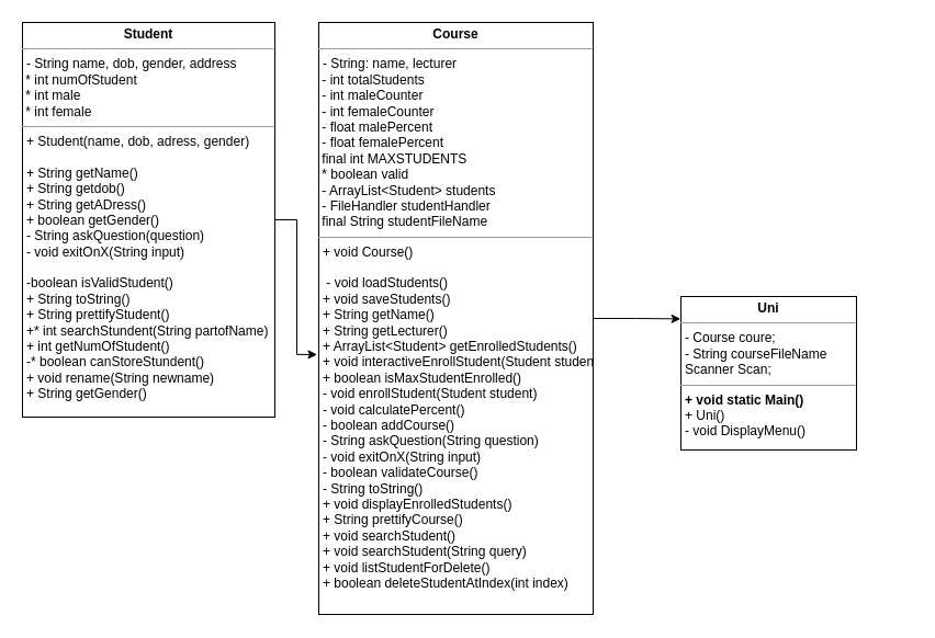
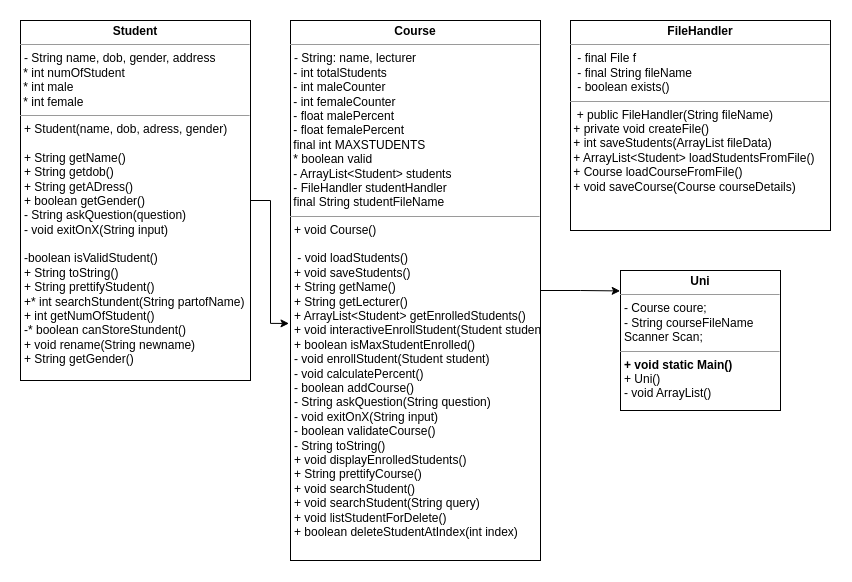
+ <mxCell id="6" value="&lt;p style=&quot;margin: 0px ; margin-top: 4px ; text-align: center&quot;&gt;&lt;b&gt;FileHandler&lt;/b&gt;&lt;/p&gt;&lt;hr size=&quot;1&quot;&gt;&lt;p style=&quot;margin: 0px ; margin-left: 4px&quot;&gt;&amp;nbsp;- final File f&lt;/p&gt;&lt;p style=&quot;margin: 0px ; margin-left: 4px&quot;&gt;&amp;nbsp;- final String fileName&lt;/p&gt;&lt;p style=&quot;margin: 0px ; margin-left: 4px&quot;&gt;&amp;nbsp;- boolean exists()&lt;br&gt;&lt;/p&gt;&lt;hr size=&quot;1&quot;&gt;&lt;div&gt;&amp;nbsp; + public FileHandler(String fileName)&lt;/div&gt;&lt;div&gt;&amp;nbsp;+ private void createFile()&lt;/div&gt;&lt;div&gt;&amp;nbsp;+ int saveStudents(ArrayList fileData)&lt;/div&gt;&lt;div&gt;&amp;nbsp;+ ArrayList&amp;lt;Student&amp;gt; loadStudentsFromFile()&lt;/div&gt;&lt;div&gt;&amp;nbsp;+ Course loadCourseFromFile()&lt;/div&gt;&lt;div&gt;&amp;nbsp;+ void saveCourse(Course courseDetails)&lt;br&gt;&lt;/div&gt;&lt;div&gt;&lt;br&gt;&lt;/div&gt;" style="verticalAlign=top;align=left;overflow=fill;fontSize=12;fontFamily=Helvetica;html=1;" parent="1" vertex="1"><mxGeometry x="570" y="20" width="260" height="210" as="geometry" /></mxCell>
- <mxCell id="7" value="&lt;p style=&quot;margin: 0px ; margin-top: 4px ; text-align: center&quot;&gt;&lt;b&gt;Uni&lt;/b&gt;&lt;/p&gt;&lt;hr size=&quot;1&quot;&gt;&lt;p style=&quot;margin: 0px ; margin-left: 4px&quot;&gt;- Course coure;&lt;/p&gt;&lt;p style=&quot;margin: 0px ; margin-left: 4px&quot;&gt;- String courseFileName&lt;/p&gt;&lt;p style=&quot;margin: 0px ; margin-left: 4px&quot;&gt;Scanner Scan;&lt;br&gt;&lt;/p&gt;&lt;hr size=&quot;1&quot;&gt;&lt;p style=&quot;margin: 0px ; margin-left: 4px&quot;&gt;&lt;b&gt;+ void static Main()&lt;/b&gt;&lt;br&gt;&lt;/p&gt;&lt;p style=&quot;margin: 0px ; margin-left: 4px&quot;&gt;+ Uni()&lt;br&gt;- void DisplayMenu()&lt;/p&gt;&lt;p style=&quot;margin: 0px ; margin-left: 4px&quot;&gt;&lt;br&gt;&lt;/p&gt;&lt;p style=&quot;margin: 0px ; margin-left: 4px&quot;&gt;&lt;br&gt;&lt;/p&gt;" style="verticalAlign=top;align=left;overflow=fill;fontSize=12;fontFamily=Helvetica;html=1;" parent="1" vertex="1"><mxGeometry x="620" y="270" width="160" height="140" as="geometry" /></mxCell>
+ <mxCell id="7" value="&lt;p style=&quot;margin: 0px ; margin-top: 4px ; text-align: center&quot;&gt;&lt;b&gt;Uni&lt;/b&gt;&lt;/p&gt;&lt;hr size=&quot;1&quot;&gt;&lt;p style=&quot;margin: 0px ; margin-left: 4px&quot;&gt;- Course coure;&lt;/p&gt;&lt;p style=&quot;margin: 0px ; margin-left: 4px&quot;&gt;- String courseFileName&lt;/p&gt;&lt;p style=&quot;margin: 0px ; margin-left: 4px&quot;&gt;Scanner Scan;&lt;br&gt;&lt;/p&gt;&lt;hr size=&quot;1&quot;&gt;&lt;p style=&quot;margin: 0px ; margin-left: 4px&quot;&gt;&lt;b&gt;+ void static Main()&lt;/b&gt;&lt;br&gt;&lt;/p&gt;&lt;p style=&quot;margin: 0px ; margin-left: 4px&quot;&gt;+ Uni()&lt;br&gt;- void ArrayList()&lt;/p&gt;&lt;p style=&quot;margin: 0px ; margin-left: 4px&quot;&gt;&lt;br&gt;&lt;/p&gt;&lt;p style=&quot;margin: 0px ; margin-left: 4px&quot;&gt;&lt;br&gt;&lt;/p&gt;" style="verticalAlign=top;align=left;overflow=fill;fontSize=12;fontFamily=Helvetica;html=1;" parent="1" vertex="1"><mxGeometry x="620" y="270" width="160" height="140" as="geometry" /></mxCell>
